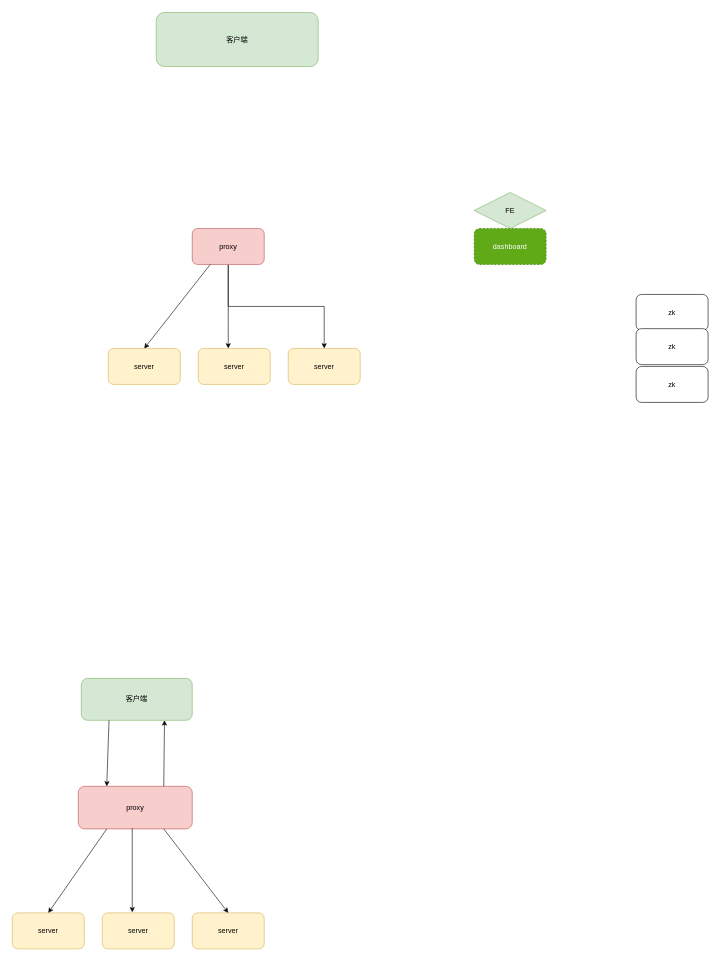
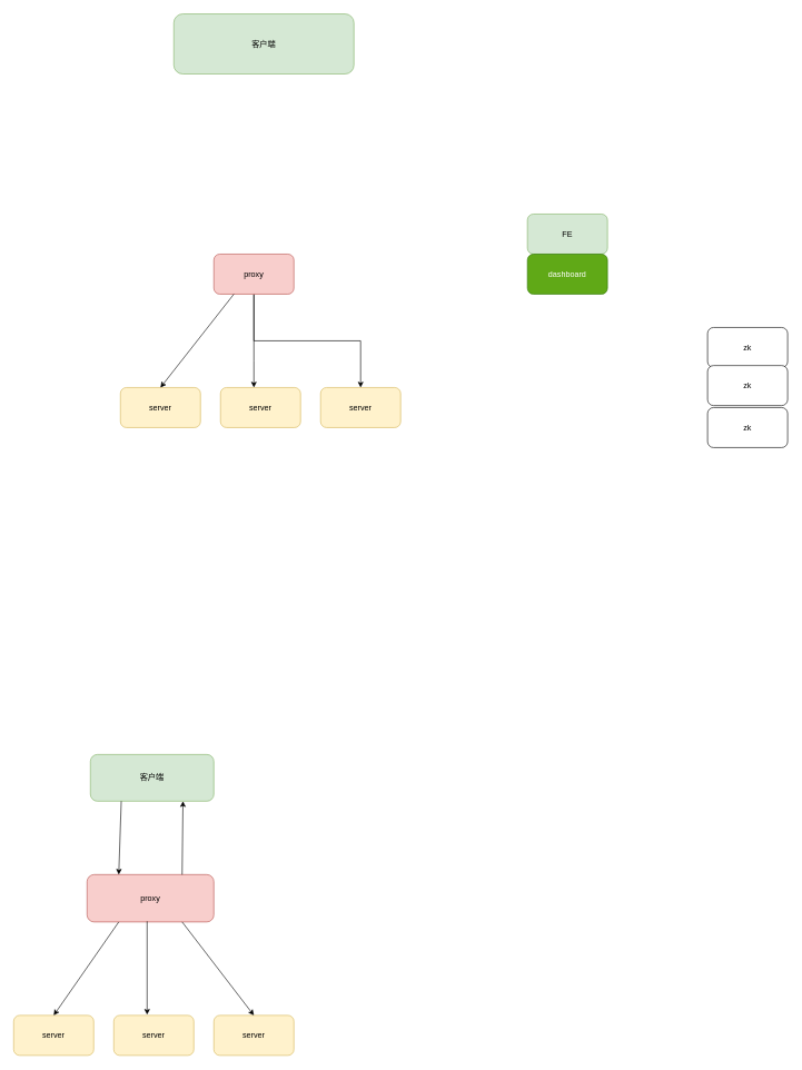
- <mxCell id="10" value="FE" style="rhombus;whiteSpace=wrap;html=1;fillColor=#d5e8d4;strokeColor=#82b366;" parent="1" vertex="1"><mxGeometry x="790" y="320" width="120" height="60" as="geometry" /></mxCell>
+ <mxCell id="10" value="FE" style="rounded=1;whiteSpace=wrap;html=1;fillColor=#d5e8d4;strokeColor=#82b366;" parent="1" vertex="1"><mxGeometry x="790" y="320" width="120" height="60" as="geometry" /></mxCell>
- <mxCell id="11" value="dashboard" style="rounded=1;whiteSpace=wrap;html=1;fillColor=#60a917;strokeColor=#2D7600;fontColor=#ffffff;dashed=1;" parent="1" vertex="1"><mxGeometry x="790" y="380" width="120" height="60" as="geometry" /></mxCell>
+ <mxCell id="11" value="dashboard" style="rounded=1;whiteSpace=wrap;html=1;fillColor=#60a917;strokeColor=#2D7600;fontColor=#ffffff;" parent="1" vertex="1"><mxGeometry x="790" y="380" width="120" height="60" as="geometry" /></mxCell>
